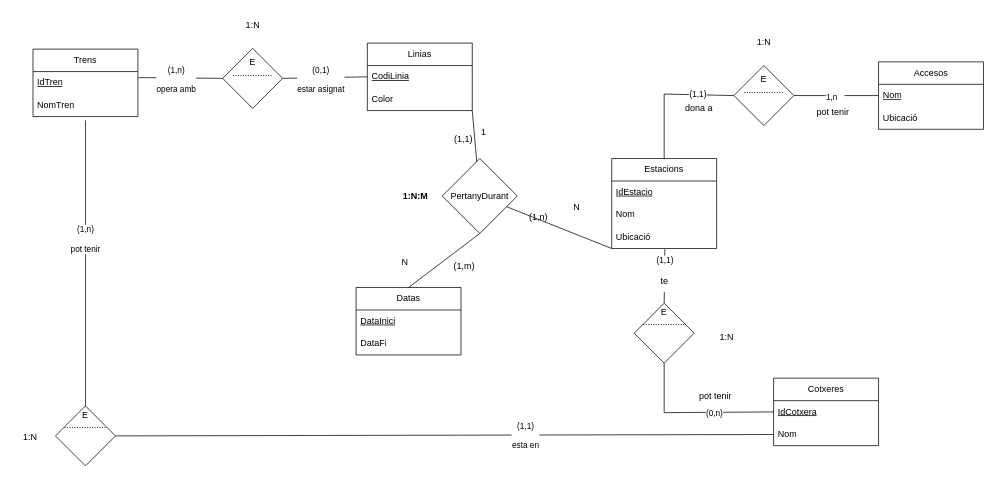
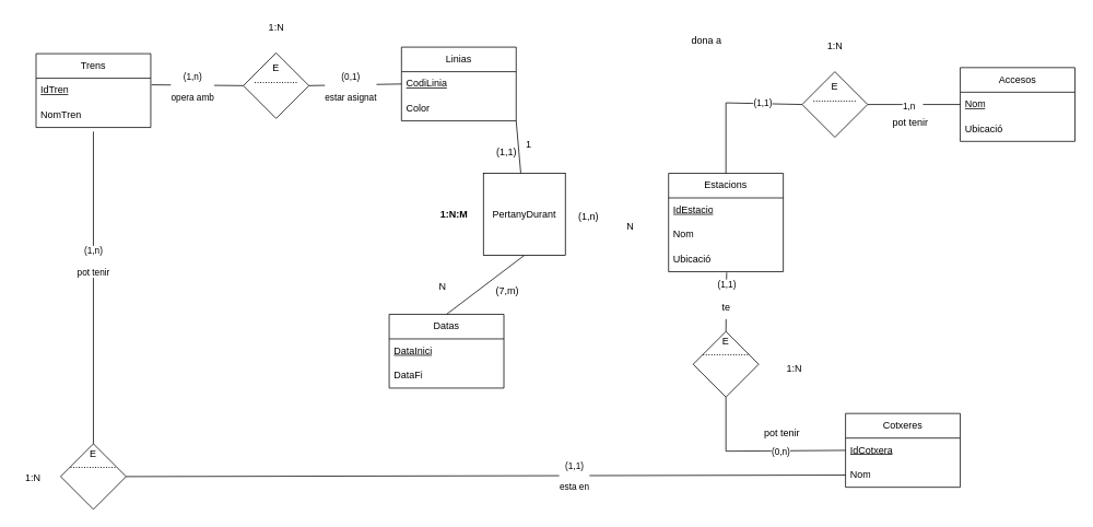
- <mxCell id="62" value="dona a" style="text;html=1;align=center;verticalAlign=middle;resizable=0;points=[];autosize=1;strokeColor=none;fillColor=none;" parent="1" vertex="1"><mxGeometry x="903" y="131" width="55" height="26" as="geometry" /></mxCell>
+ <mxCell id="62" value="dona a" style="text;html=1;align=center;verticalAlign=middle;resizable=0;points=[];autosize=1;strokeColor=none;fillColor=none;" parent="1" vertex="1"><mxGeometry x="833" y="36" width="55" height="26" as="geometry" /></mxCell>
- <mxCell id="25" value="PertanyDurant" style="rhombus;whiteSpace=wrap;html=1;" parent="24" vertex="1"><mxGeometry x="62" width="100" height="100" as="geometry" /></mxCell>
+ <mxCell id="25" value="PertanyDurant" style="whiteSpace=wrap;html=1;rounded=0;" parent="24" vertex="1"><mxGeometry x="62" width="100" height="100" as="geometry" /></mxCell>
- <mxCell id="64" value="(1,n)" style="text;html=1;align=center;verticalAlign=middle;resizable=0;points=[];autosize=1;strokeColor=none;fillColor=none;" parent="1" vertex="1"><mxGeometry x="695.5" y="276" width="43" height="26" as="geometry" /></mxCell>
+ <mxCell id="64" value="(1,n)" style="text;html=1;align=center;verticalAlign=middle;resizable=0;points=[];autosize=1;strokeColor=none;fillColor=none;" parent="1" vertex="1"><mxGeometry x="695.5" y="251" width="43" height="26" as="geometry" /></mxCell>
- <mxCell id="14" value="" style="endArrow=none;html=1;rounded=0;entryX=0;entryY=1;entryDx=0;entryDy=0;" parent="1" source="25" target="2" edge="1"><mxGeometry width="50" height="50" relative="1" as="geometry"><mxPoint x="663" y="376" as="sourcePoint" /><mxPoint x="776" y="192.99" as="targetPoint" /></mxGeometry></mxCell>
- <mxCell id="63" value="(1,m)" style="text;html=1;align=center;verticalAlign=middle;resizable=0;points=[];autosize=1;strokeColor=none;fillColor=none;" parent="1" vertex="1"><mxGeometry x="594.5" y="342" width="46" height="26" as="geometry" /></mxCell>
+ <mxCell id="63" value="(7,m)" style="text;html=1;align=center;verticalAlign=middle;resizable=0;points=[];autosize=1;strokeColor=none;fillColor=none;" parent="1" vertex="1"><mxGeometry x="594.5" y="342" width="46" height="26" as="geometry" /></mxCell>
